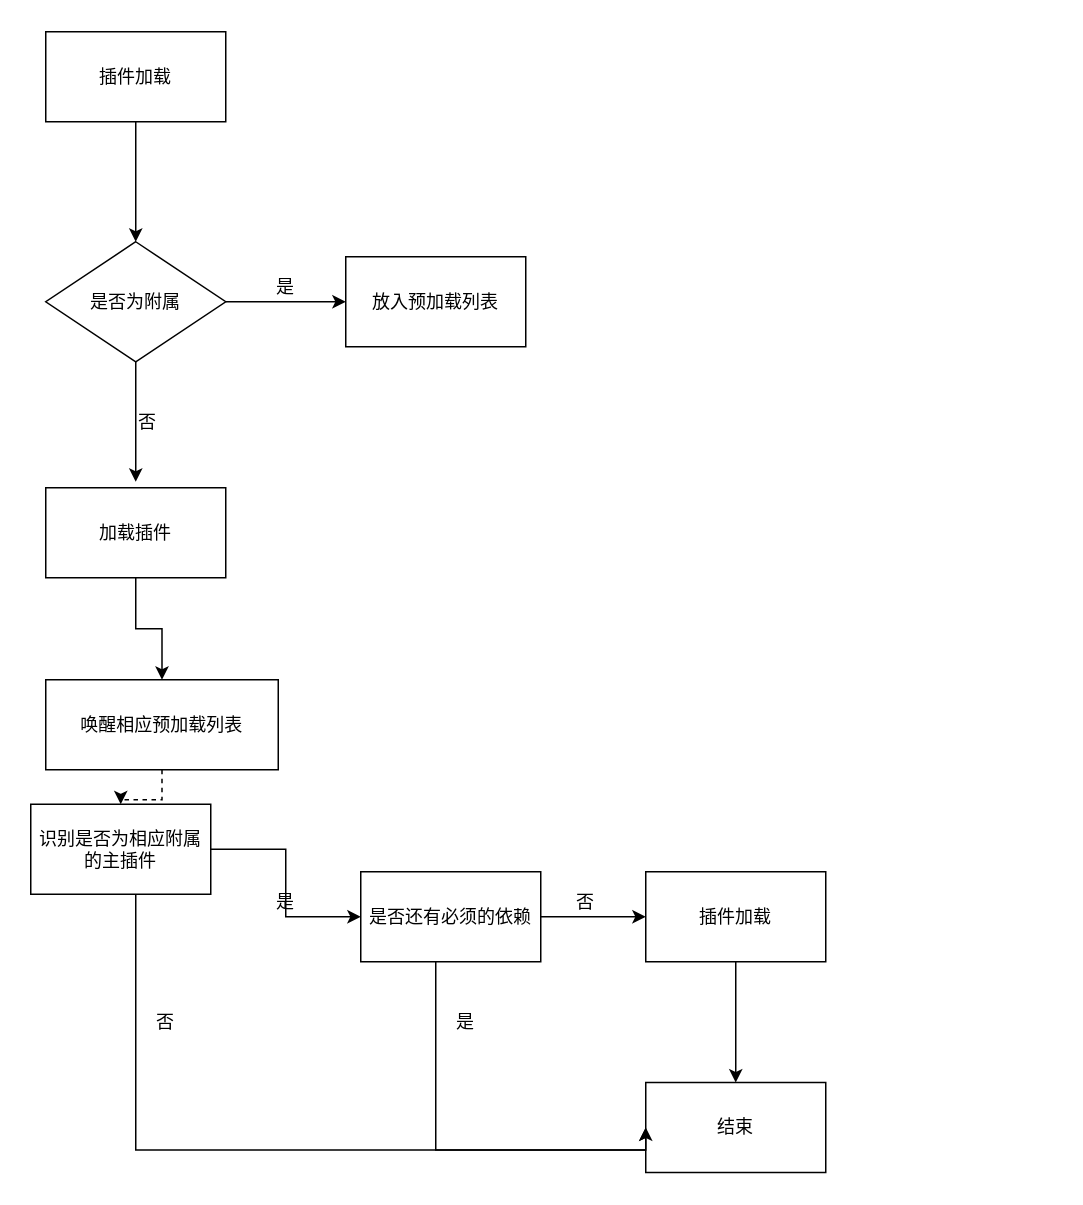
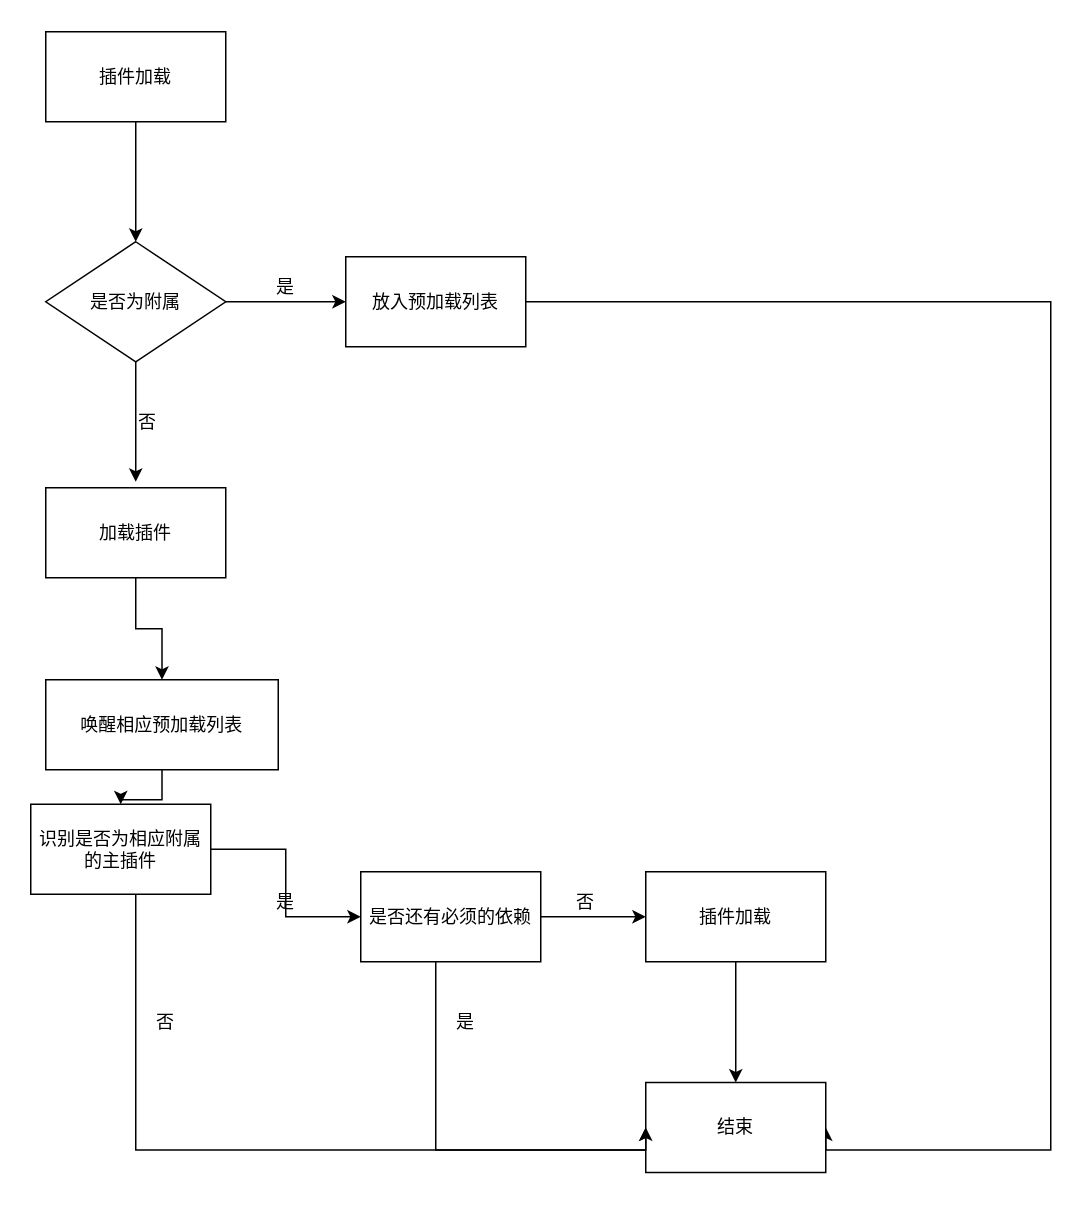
+ <mxCell id="7" style="edgeStyle=orthogonalEdgeStyle;rounded=0;orthogonalLoop=1;jettySize=auto;html=1;entryX=1;entryY=0.5;entryDx=0;entryDy=0;" parent="1" source="8" target="16" edge="1"><mxGeometry relative="1" as="geometry"><mxPoint x="700" y="756" as="targetPoint" /><Array as="points"><mxPoint x="700" y="200" /><mxPoint x="700" y="766" /></Array></mxGeometry></mxCell>
- <mxCell id="11" value="" style="edgeStyle=orthogonalEdgeStyle;rounded=0;orthogonalLoop=1;jettySize=auto;html=1;dashed=1;" parent="1" source="12" target="15" edge="1"><mxGeometry relative="1" as="geometry" /></mxCell>
+ <mxCell id="11" value="" style="edgeStyle=orthogonalEdgeStyle;rounded=0;orthogonalLoop=1;jettySize=auto;html=1;" parent="1" source="12" target="15" edge="1"><mxGeometry relative="1" as="geometry" /></mxCell>
